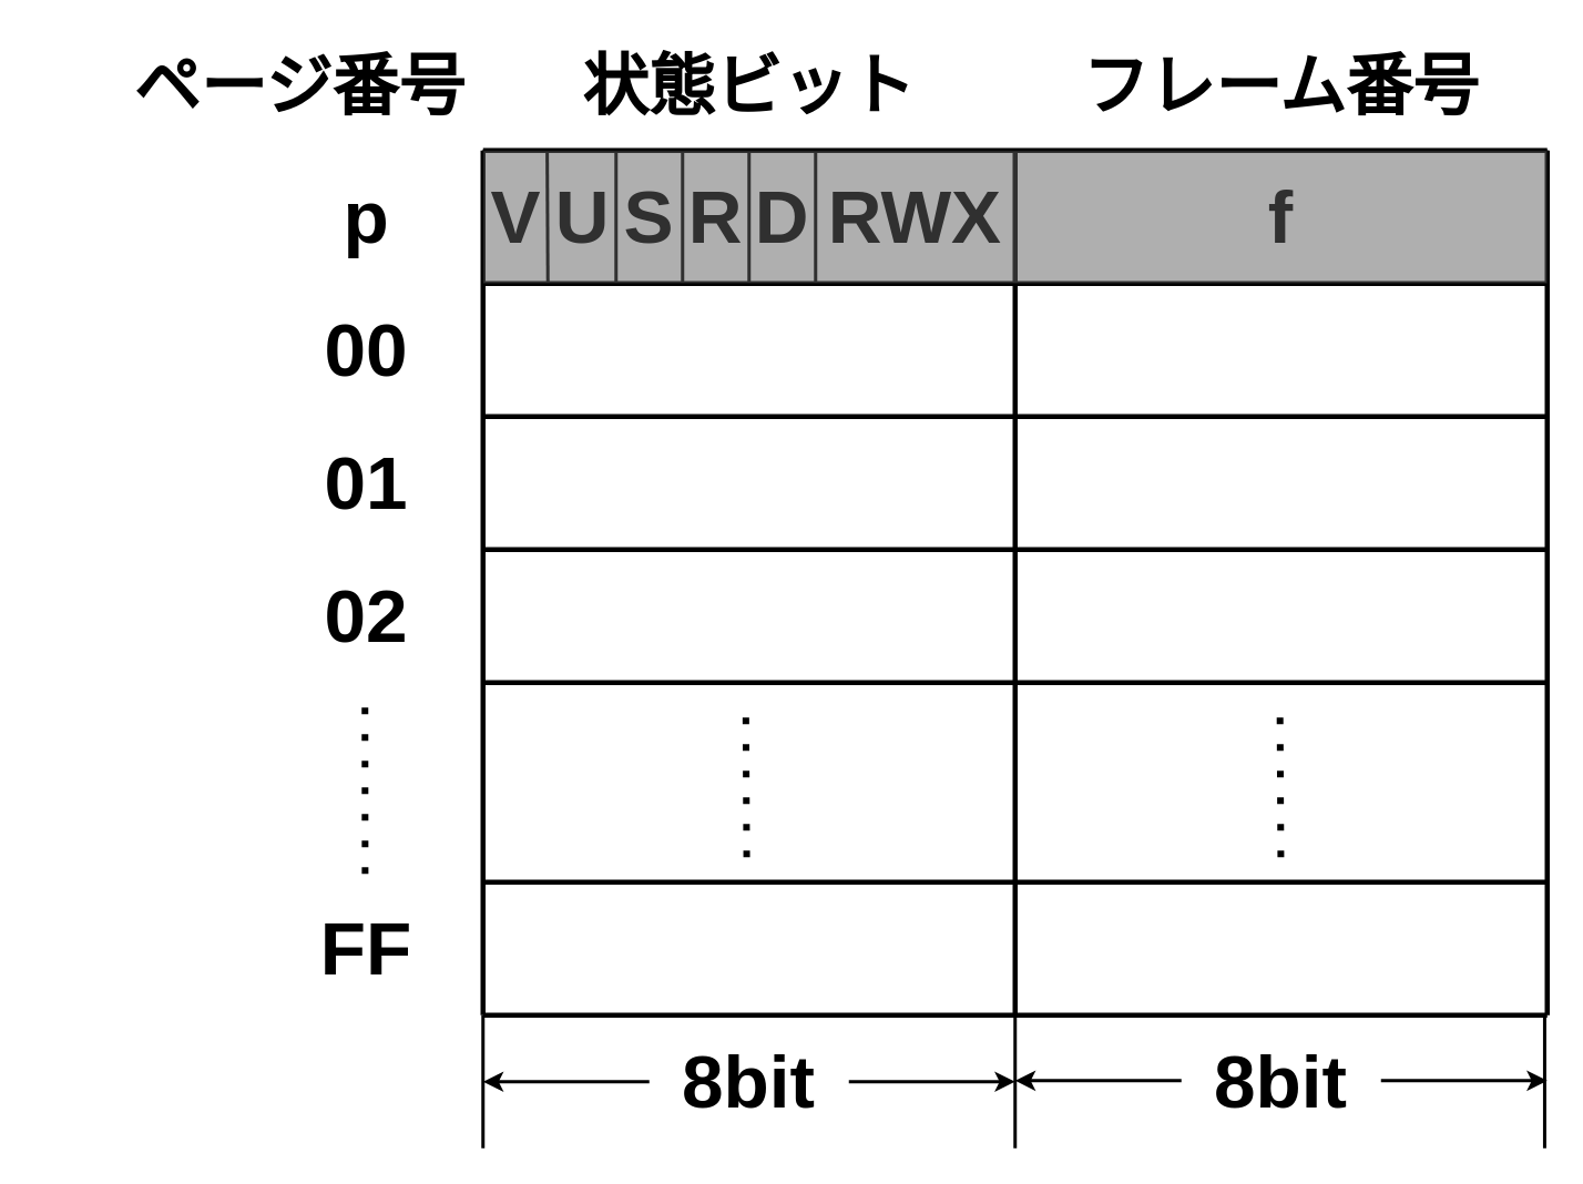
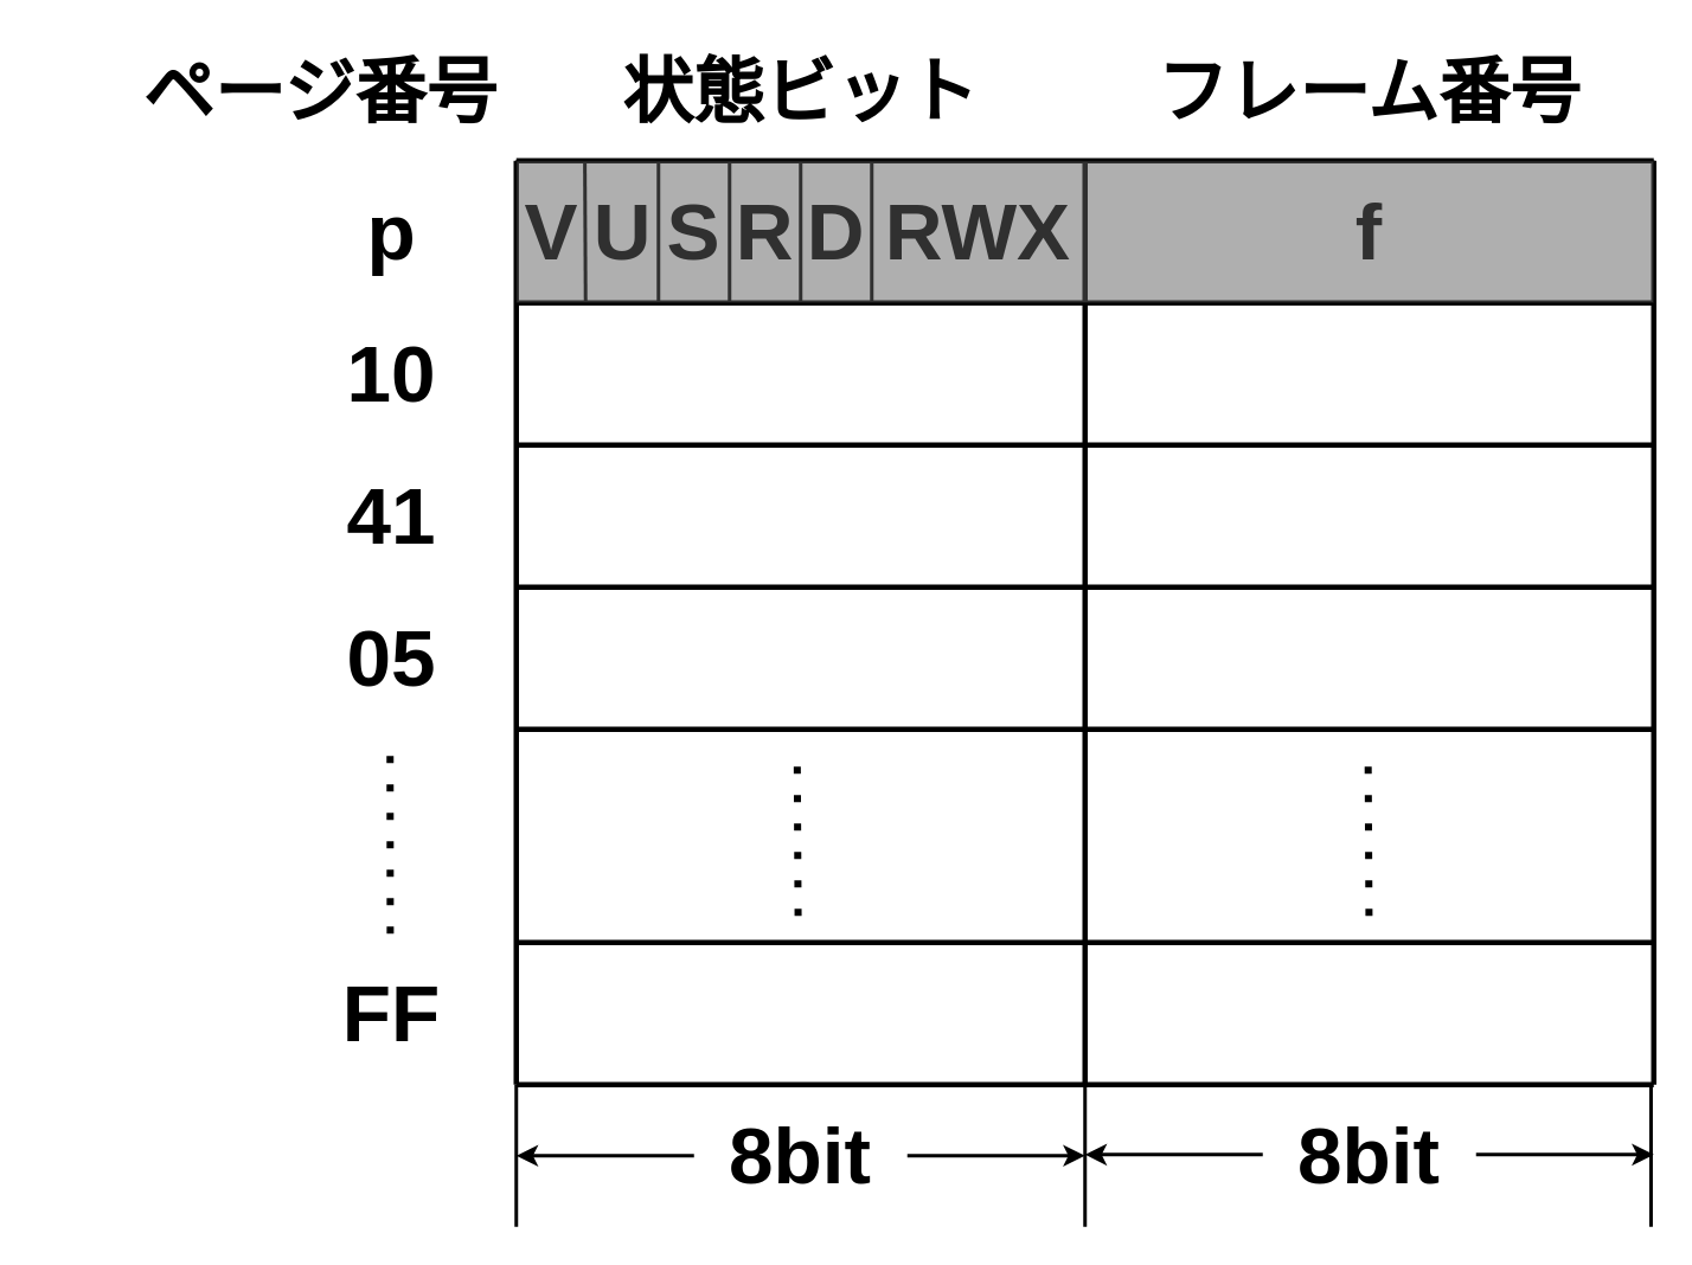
- <mxCell id="28" value="&lt;b&gt;00&lt;/b&gt;" style="text;html=1;strokeColor=none;fillColor=none;align=center;verticalAlign=middle;whiteSpace=wrap;rounded=0;fontSize=45;" parent="1" vertex="1"><mxGeometry x="160" y="170" width="120" height="80" as="geometry" /></mxCell>
+ <mxCell id="28" value="&lt;b&gt;10&lt;/b&gt;" style="text;html=1;strokeColor=none;fillColor=none;align=center;verticalAlign=middle;whiteSpace=wrap;rounded=0;fontSize=45;" parent="1" vertex="1"><mxGeometry x="160" y="170" width="120" height="80" as="geometry" /></mxCell>
- <mxCell id="29" value="&lt;b&gt;01&lt;/b&gt;" style="text;html=1;strokeColor=none;fillColor=none;align=center;verticalAlign=middle;whiteSpace=wrap;rounded=0;fontSize=45;" parent="1" vertex="1"><mxGeometry x="160" y="250" width="120" height="80" as="geometry" /></mxCell>
+ <mxCell id="29" value="&lt;b&gt;41&lt;/b&gt;" style="text;html=1;strokeColor=none;fillColor=none;align=center;verticalAlign=middle;whiteSpace=wrap;rounded=0;fontSize=45;" parent="1" vertex="1"><mxGeometry x="160" y="250" width="120" height="80" as="geometry" /></mxCell>
- <mxCell id="30" value="&lt;b&gt;02&lt;/b&gt;" style="text;html=1;strokeColor=none;fillColor=none;align=center;verticalAlign=middle;whiteSpace=wrap;rounded=0;fontSize=45;" parent="1" vertex="1"><mxGeometry x="160" y="330" width="120" height="80" as="geometry" /></mxCell>
+ <mxCell id="30" value="&lt;b&gt;05&lt;/b&gt;" style="text;html=1;strokeColor=none;fillColor=none;align=center;verticalAlign=middle;whiteSpace=wrap;rounded=0;fontSize=45;" parent="1" vertex="1"><mxGeometry x="160" y="330" width="120" height="80" as="geometry" /></mxCell>
